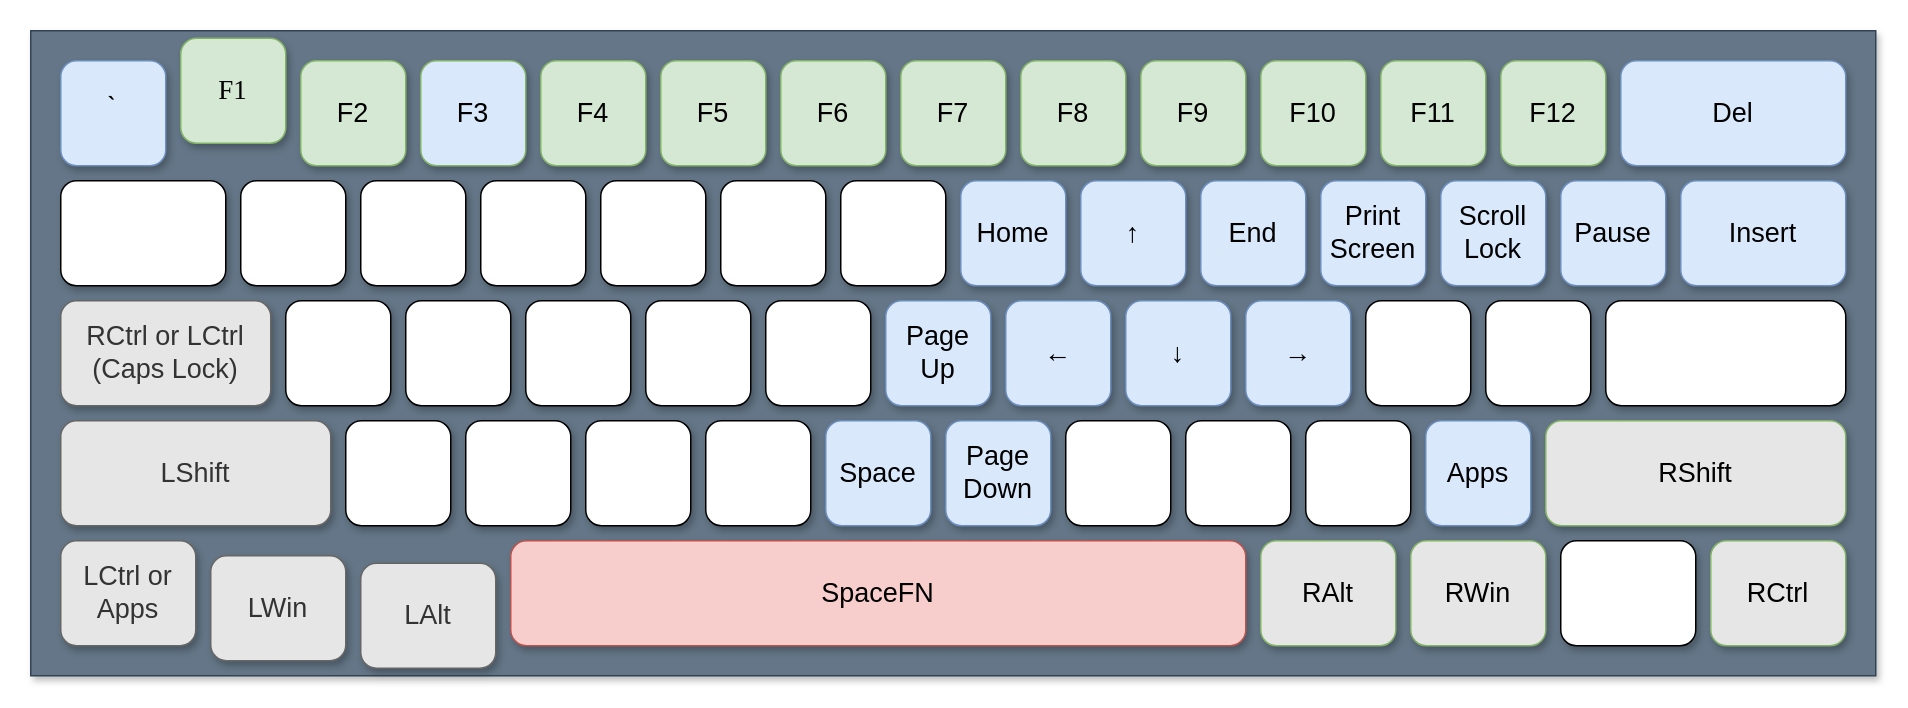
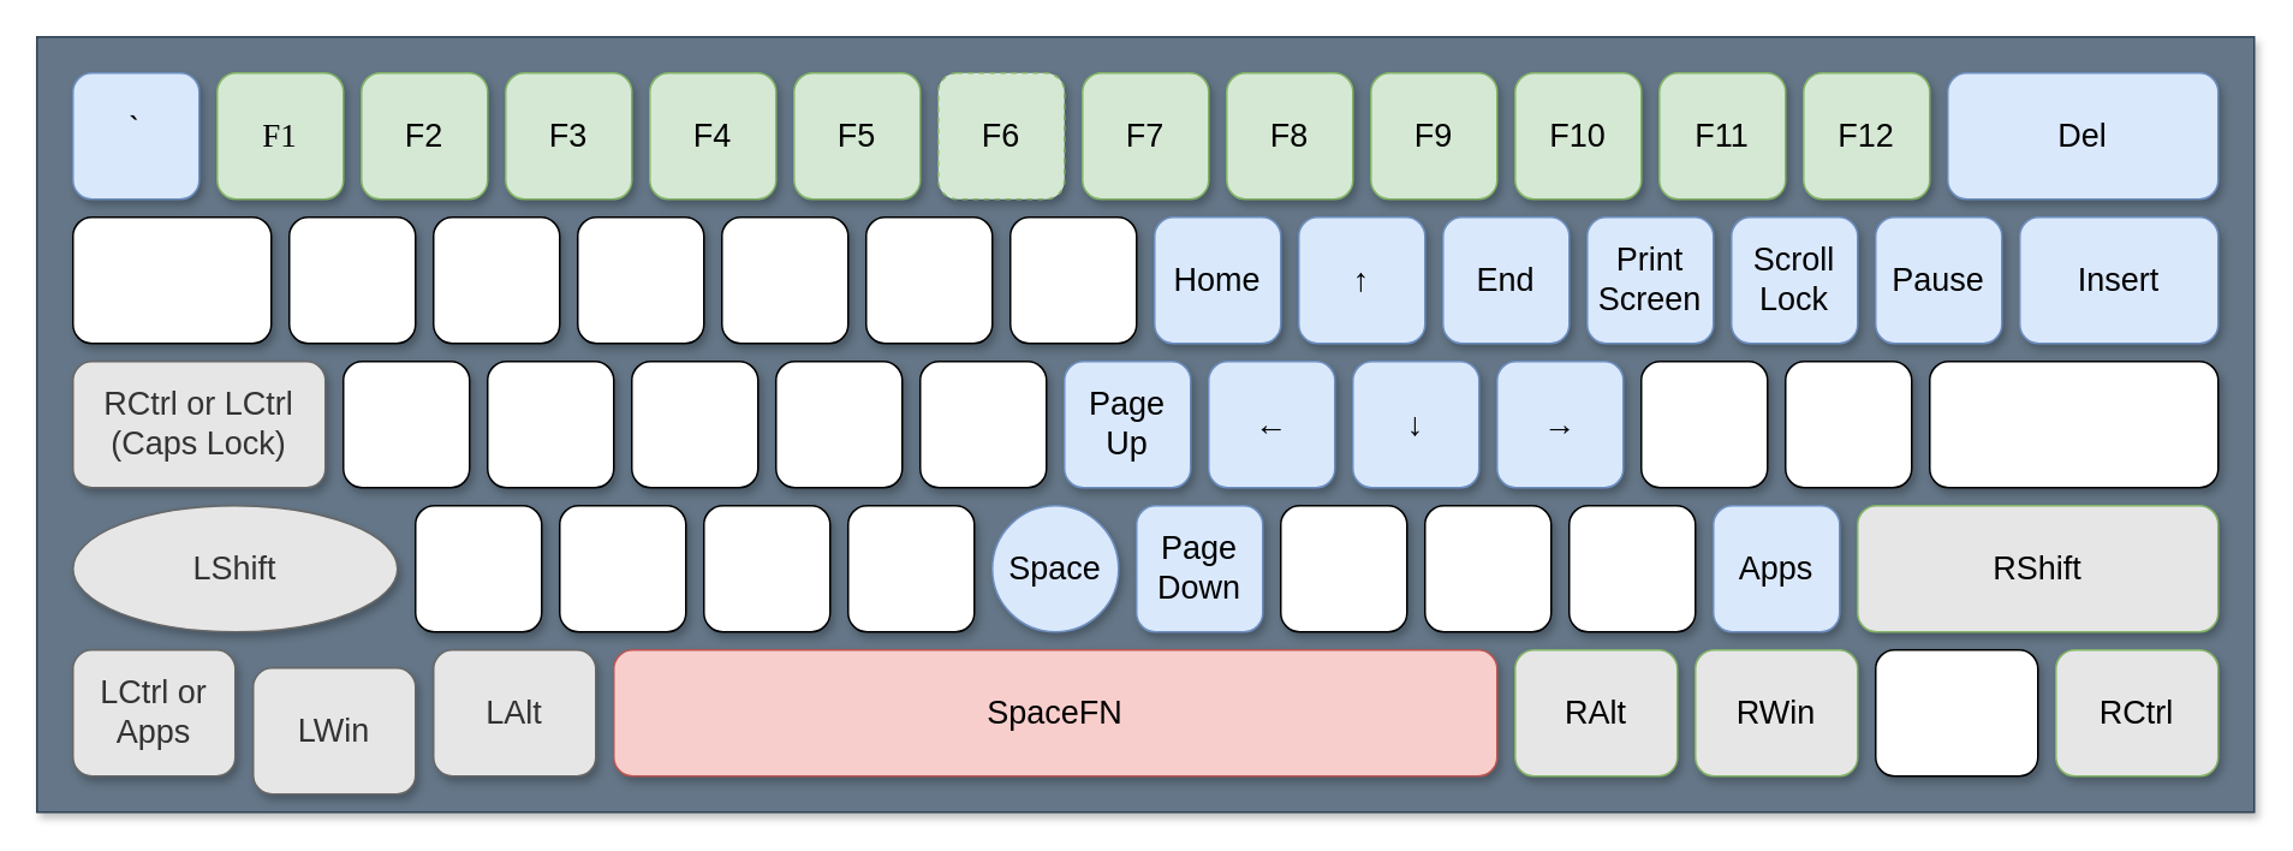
- <mxCell id="13" value="F1" style="rounded=1;whiteSpace=wrap;html=1;align=center;fontFamily=Verdana;fontSize=18;fillColor=#d5e8d4;strokeColor=#82b366;fontStyle=0;shadow=1;glass=0;" parent="1" vertex="1"><mxGeometry x="120" y="25" width="70" height="70" as="geometry" /></mxCell>
+ <mxCell id="13" value="F1" style="rounded=1;whiteSpace=wrap;html=1;align=center;fontFamily=Verdana;fontSize=18;fillColor=#d5e8d4;strokeColor=#82b366;fontStyle=0;shadow=1;glass=0;" parent="1" vertex="1"><mxGeometry x="120" y="40" width="70" height="70" as="geometry" /></mxCell>
- <mxCell id="3" value="F3" style="rounded=1;whiteSpace=wrap;html=1;fontSize=18;fillColor=#dae8fc;strokeColor=#82b366;fontStyle=0;shadow=1;glass=0;" parent="1" vertex="1"><mxGeometry x="280" y="40" width="70" height="70" as="geometry" /></mxCell>
+ <mxCell id="3" value="F3" style="rounded=1;whiteSpace=wrap;html=1;fontSize=18;fillColor=#d5e8d4;strokeColor=#82b366;fontStyle=0;shadow=1;glass=0;" parent="1" vertex="1"><mxGeometry x="280" y="40" width="70" height="70" as="geometry" /></mxCell>
- <mxCell id="6" value="F6" style="rounded=1;whiteSpace=wrap;html=1;fontSize=18;fillColor=#d5e8d4;strokeColor=#82b366;fontStyle=0;shadow=1;glass=0;" parent="1" vertex="1"><mxGeometry x="520" y="40" width="70" height="70" as="geometry" /></mxCell>
+ <mxCell id="6" value="F6" style="rounded=1;whiteSpace=wrap;html=1;fontSize=18;fillColor=#d5e8d4;strokeColor=#82b366;fontStyle=0;shadow=1;glass=0;dashed=1;" parent="1" vertex="1"><mxGeometry x="520" y="40" width="70" height="70" as="geometry" /></mxCell>
- <mxCell id="55" value="LShift" style="rounded=1;whiteSpace=wrap;html=1;fontSize=18;fillColor=#E6E6E6;strokeColor=#666666;fontStyle=0;fontColor=#333333;shadow=1;glass=0;" parent="1" vertex="1"><mxGeometry x="40" y="280" width="180" height="70" as="geometry" /></mxCell>
+ <mxCell id="55" value="LShift" style="ellipse;whiteSpace=wrap;html=1;fontSize=18;fillColor=#E6E6E6;strokeColor=#666666;fontStyle=0;fontColor=#333333;shadow=1;glass=0;" parent="1" vertex="1"><mxGeometry x="40" y="280" width="180" height="70" as="geometry" /></mxCell>
- <mxCell id="43" value="Space" style="rounded=1;whiteSpace=wrap;html=1;fontSize=18;fillColor=#dae8fc;strokeColor=#6c8ebf;fontStyle=0;shadow=1;glass=0;" parent="1" vertex="1"><mxGeometry x="550" y="280" width="70" height="70" as="geometry" /></mxCell>
+ <mxCell id="43" value="Space" style="ellipse;whiteSpace=wrap;html=1;fontSize=18;fillColor=#dae8fc;strokeColor=#6c8ebf;fontStyle=0;shadow=1;glass=0;" parent="1" vertex="1"><mxGeometry x="550" y="280" width="70" height="70" as="geometry" /></mxCell>
- <mxCell id="63" value="LAlt" style="rounded=1;whiteSpace=wrap;html=1;fontSize=18;fillColor=#E6E6E6;strokeColor=#666666;fontStyle=0;fontColor=#333333;shadow=1;glass=0;" parent="1" vertex="1"><mxGeometry x="240" y="375" width="90" height="70" as="geometry" /></mxCell>
+ <mxCell id="63" value="LAlt" style="rounded=1;whiteSpace=wrap;html=1;fontSize=18;fillColor=#E6E6E6;strokeColor=#666666;fontStyle=0;fontColor=#333333;shadow=1;glass=0;" parent="1" vertex="1"><mxGeometry x="240" y="360" width="90" height="70" as="geometry" /></mxCell>
